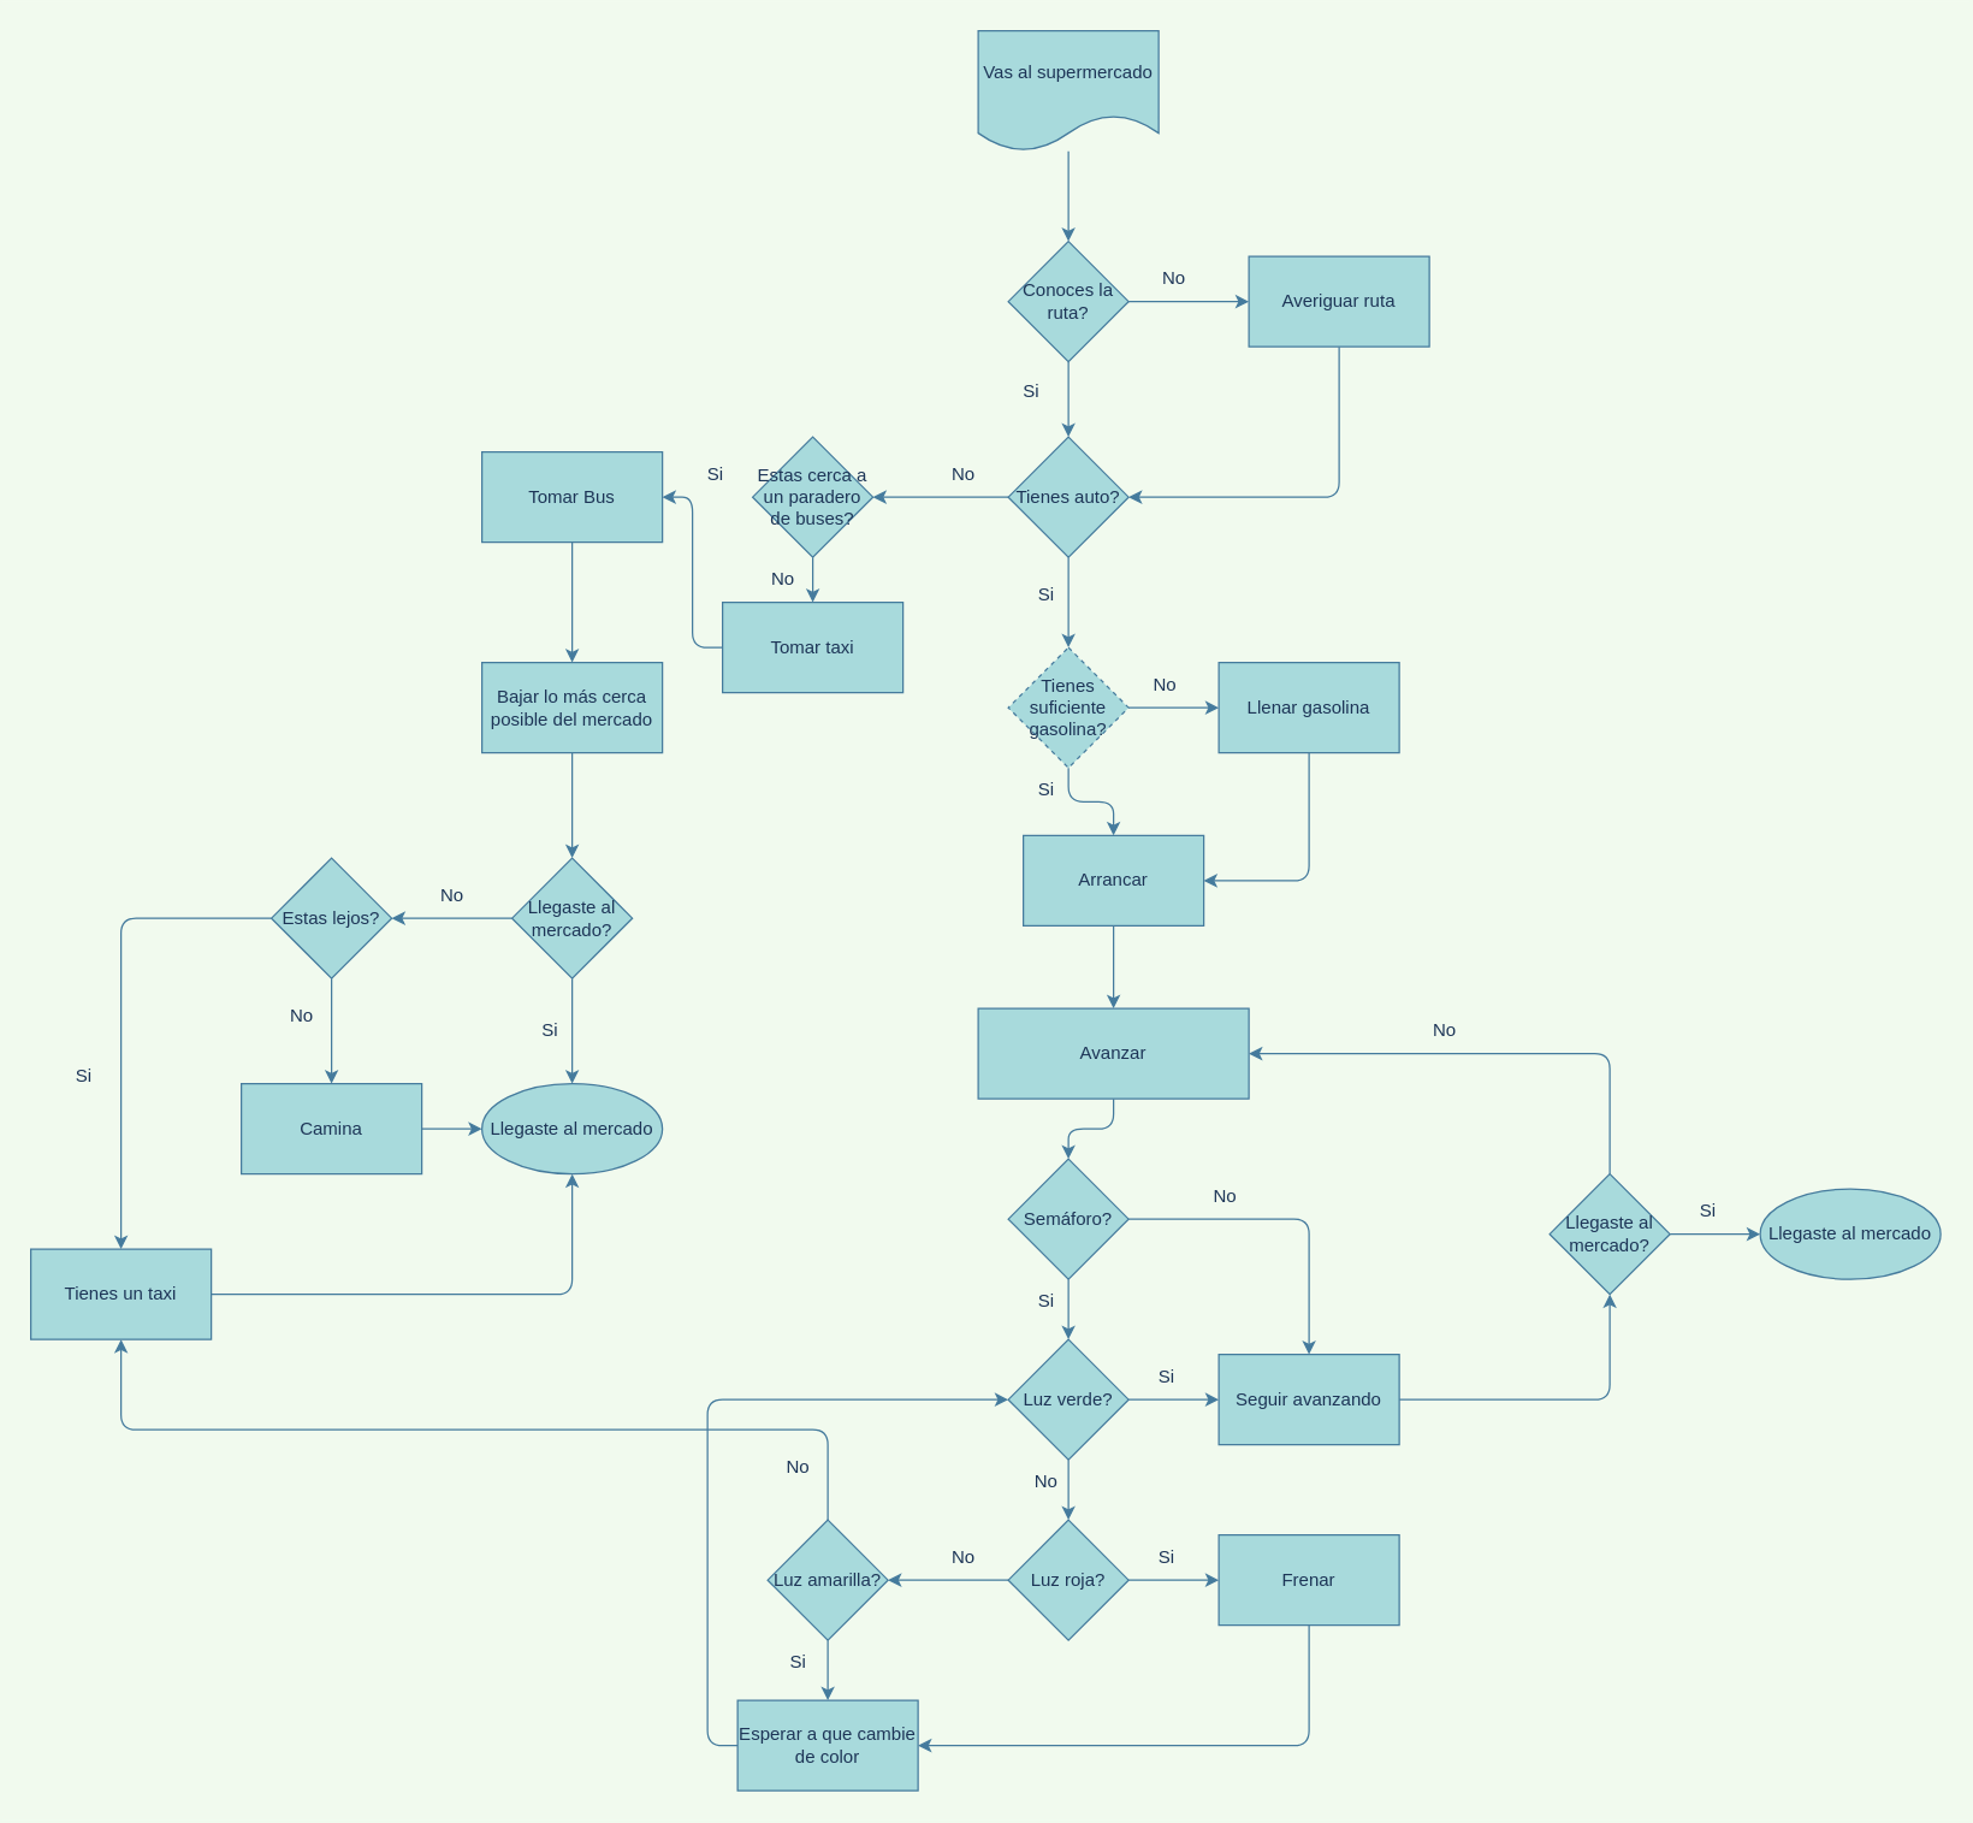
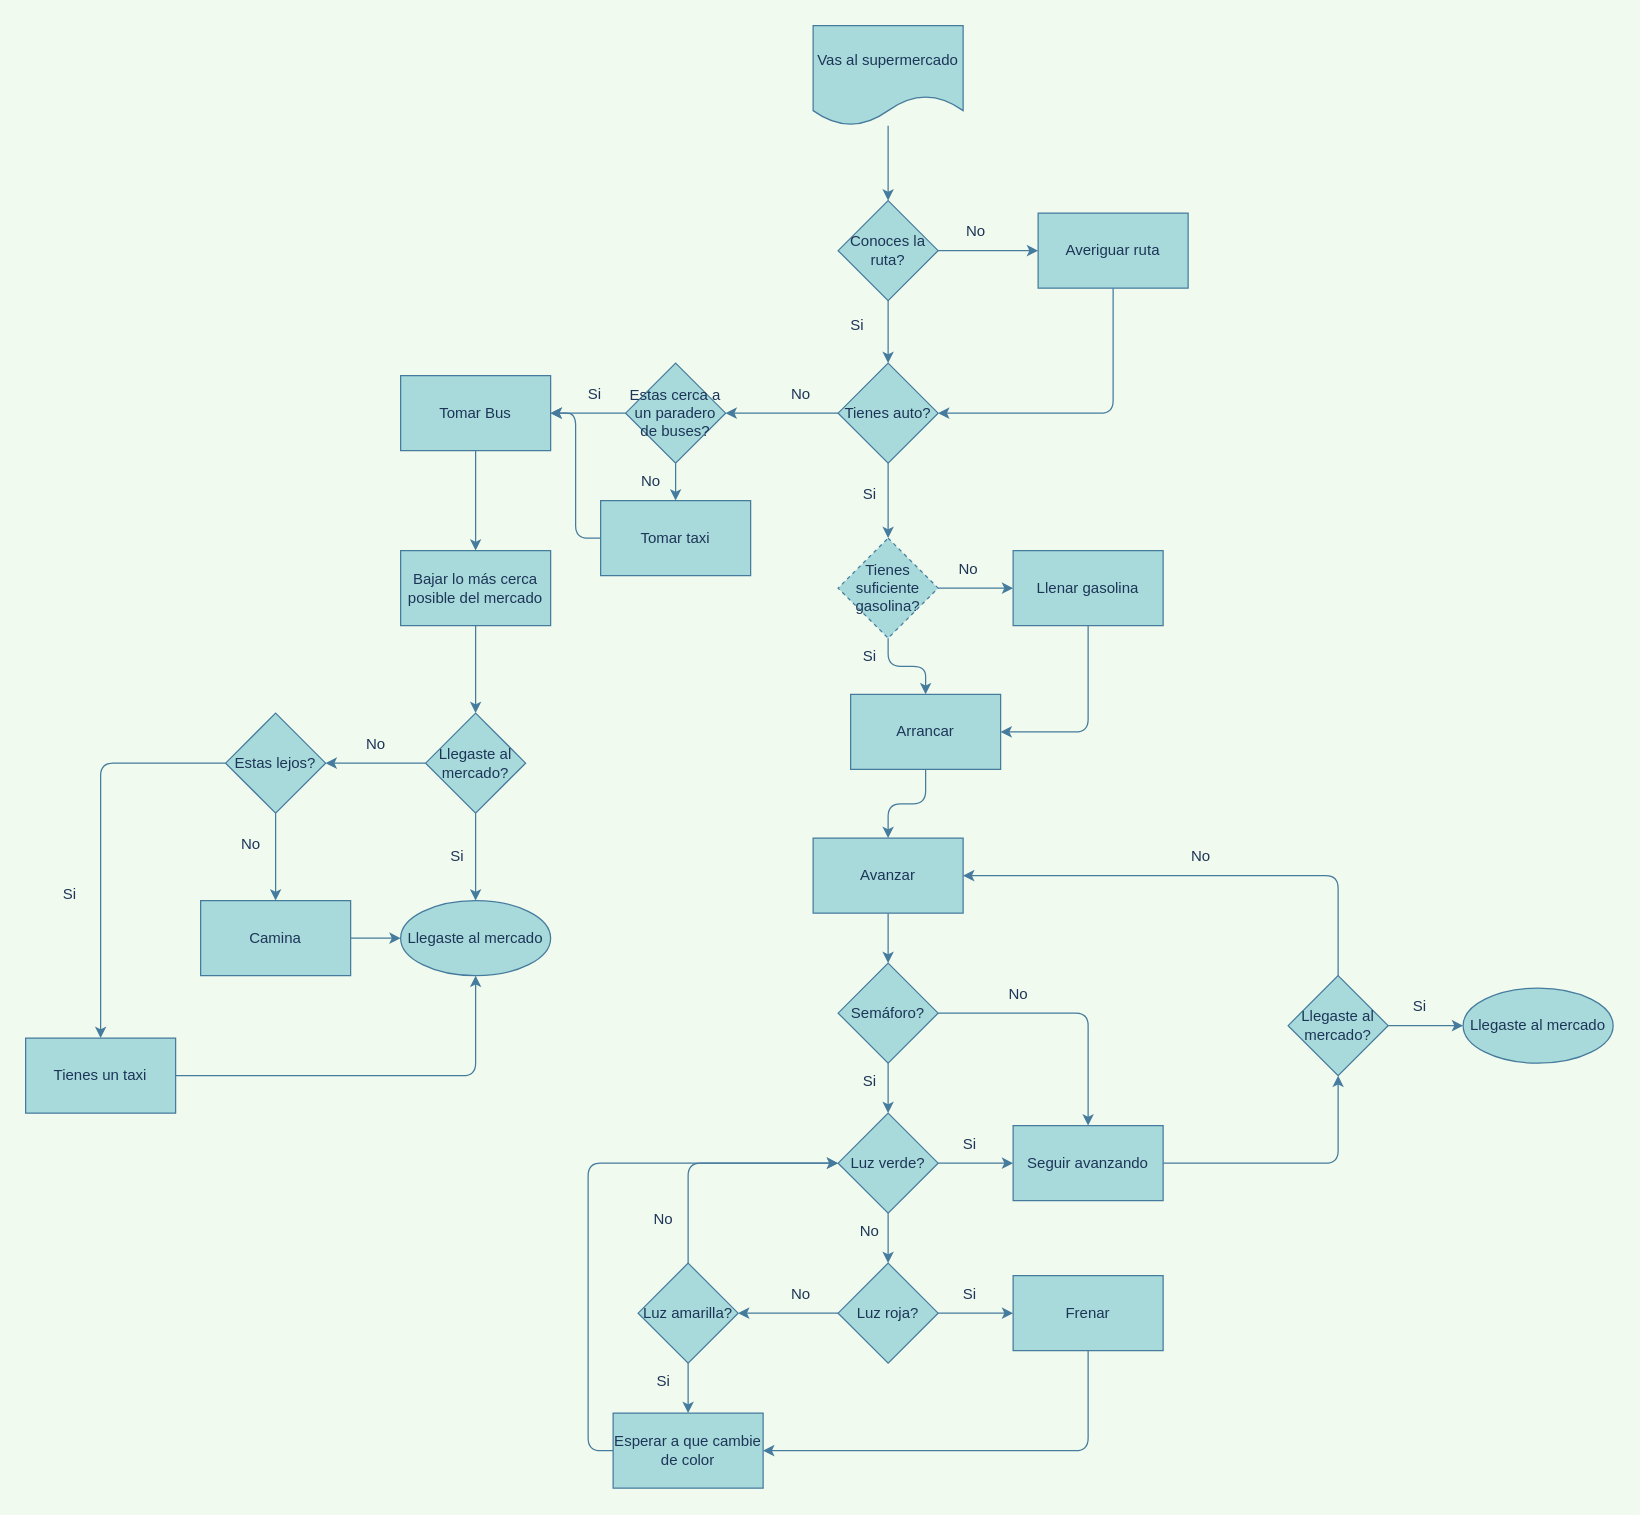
+ <mxCell id="14" value="" style="edgeStyle=orthogonalEdgeStyle;curved=0;rounded=1;sketch=0;orthogonalLoop=1;jettySize=auto;html=1;fontColor=#1D3557;strokeColor=#457B9D;fillColor=#A8DADC;" edge="1" parent="1" source="16" target="19"><mxGeometry relative="1" as="geometry" /></mxCell>
- <mxCell id="82" value="Avanzar" style="whiteSpace=wrap;html=1;fillColor=#A8DADC;strokeColor=#457B9D;fontColor=#1D3557;rounded=0;sketch=0;" vertex="1" parent="1"><mxGeometry x="650" y="670" width="180" height="60" as="geometry" /></mxCell>
+ <mxCell id="82" value="Avanzar" style="whiteSpace=wrap;html=1;fillColor=#A8DADC;strokeColor=#457B9D;fontColor=#1D3557;rounded=0;sketch=0;" vertex="1" parent="1"><mxGeometry x="650" y="670" width="120" height="60" as="geometry" /></mxCell>
- <mxCell id="42" style="edgeStyle=orthogonalEdgeStyle;curved=0;rounded=1;sketch=0;orthogonalLoop=1;jettySize=auto;html=1;exitX=0.5;exitY=0;exitDx=0;exitDy=0;fontColor=#1D3557;strokeColor=#457B9D;fillColor=#A8DADC;" edge="1" parent="29" source="43" target="75"><mxGeometry relative="1" as="geometry" /></mxCell>
+ <mxCell id="42" style="edgeStyle=orthogonalEdgeStyle;curved=0;rounded=1;sketch=0;orthogonalLoop=1;jettySize=auto;html=1;exitX=0.5;exitY=0;exitDx=0;exitDy=0;entryX=0;entryY=0.5;entryDx=0;entryDy=0;fontColor=#1D3557;strokeColor=#457B9D;fillColor=#A8DADC;" edge="1" parent="29" source="43" target="30"><mxGeometry relative="1" as="geometry" /></mxCell>
